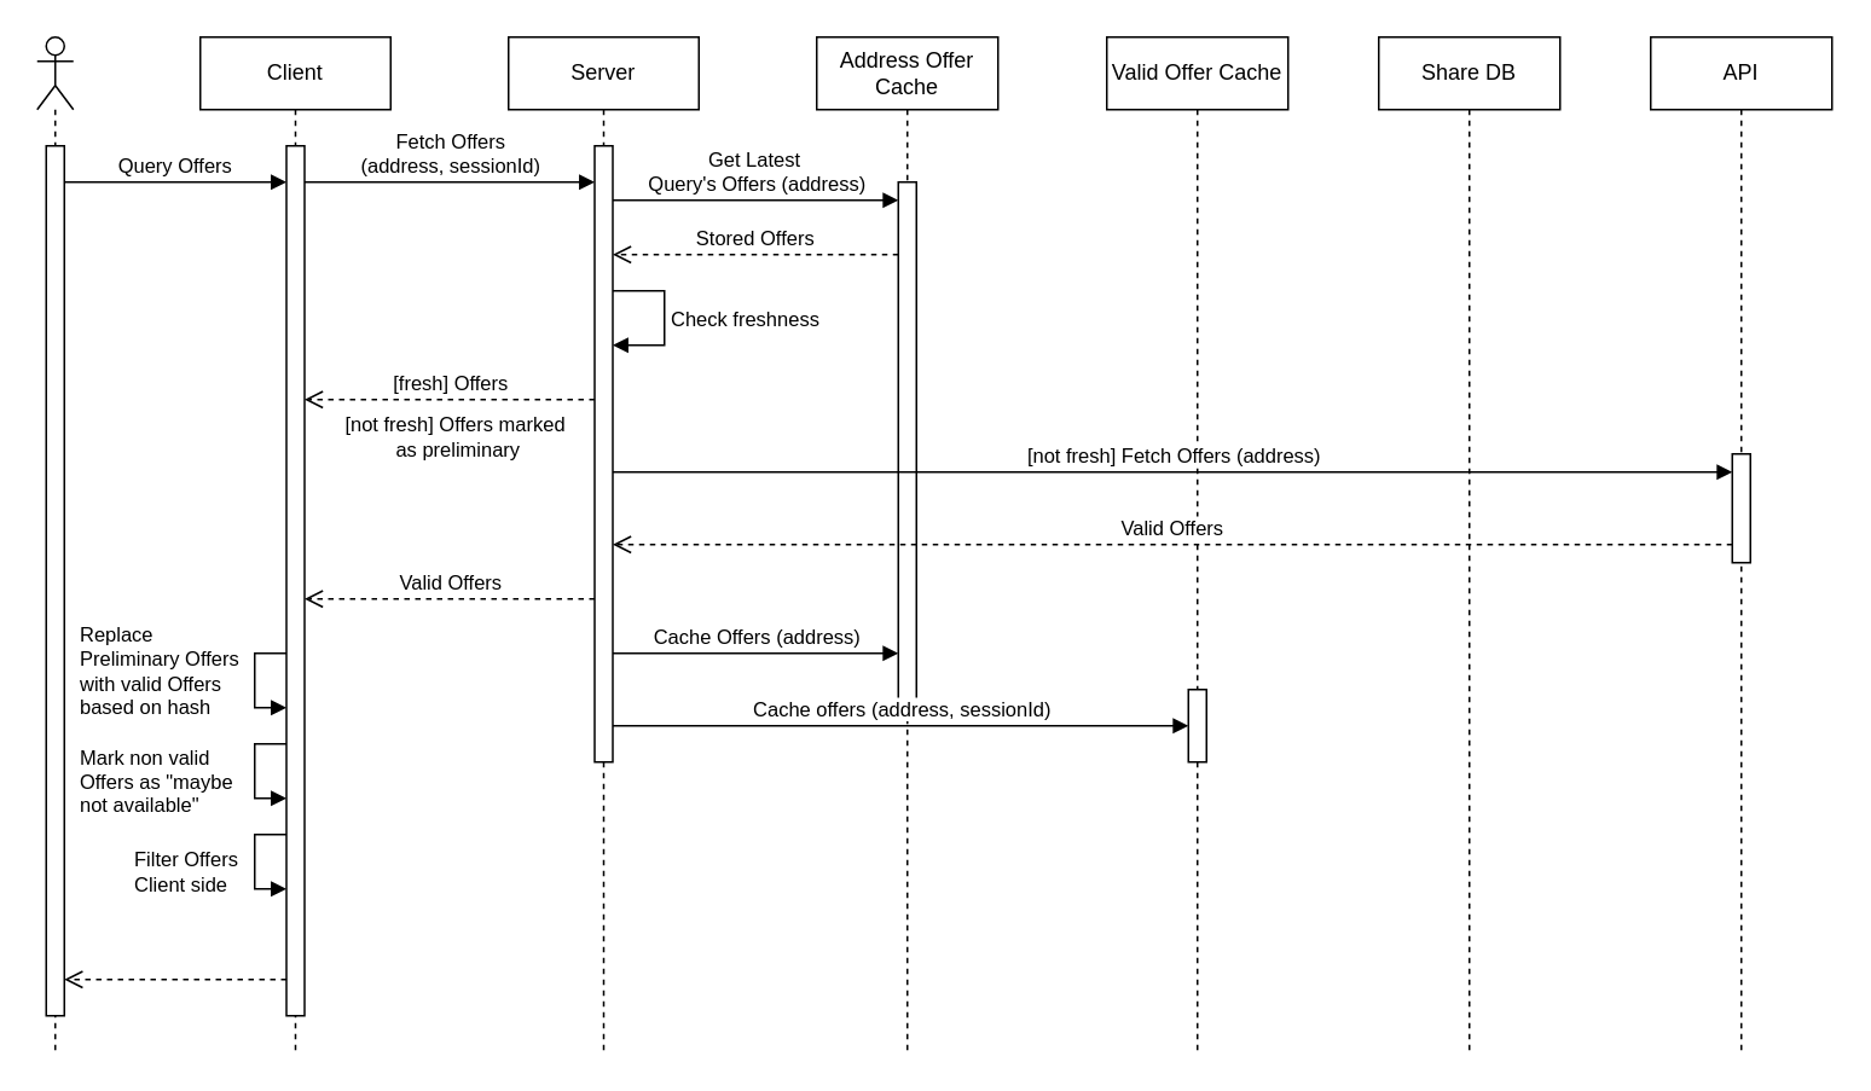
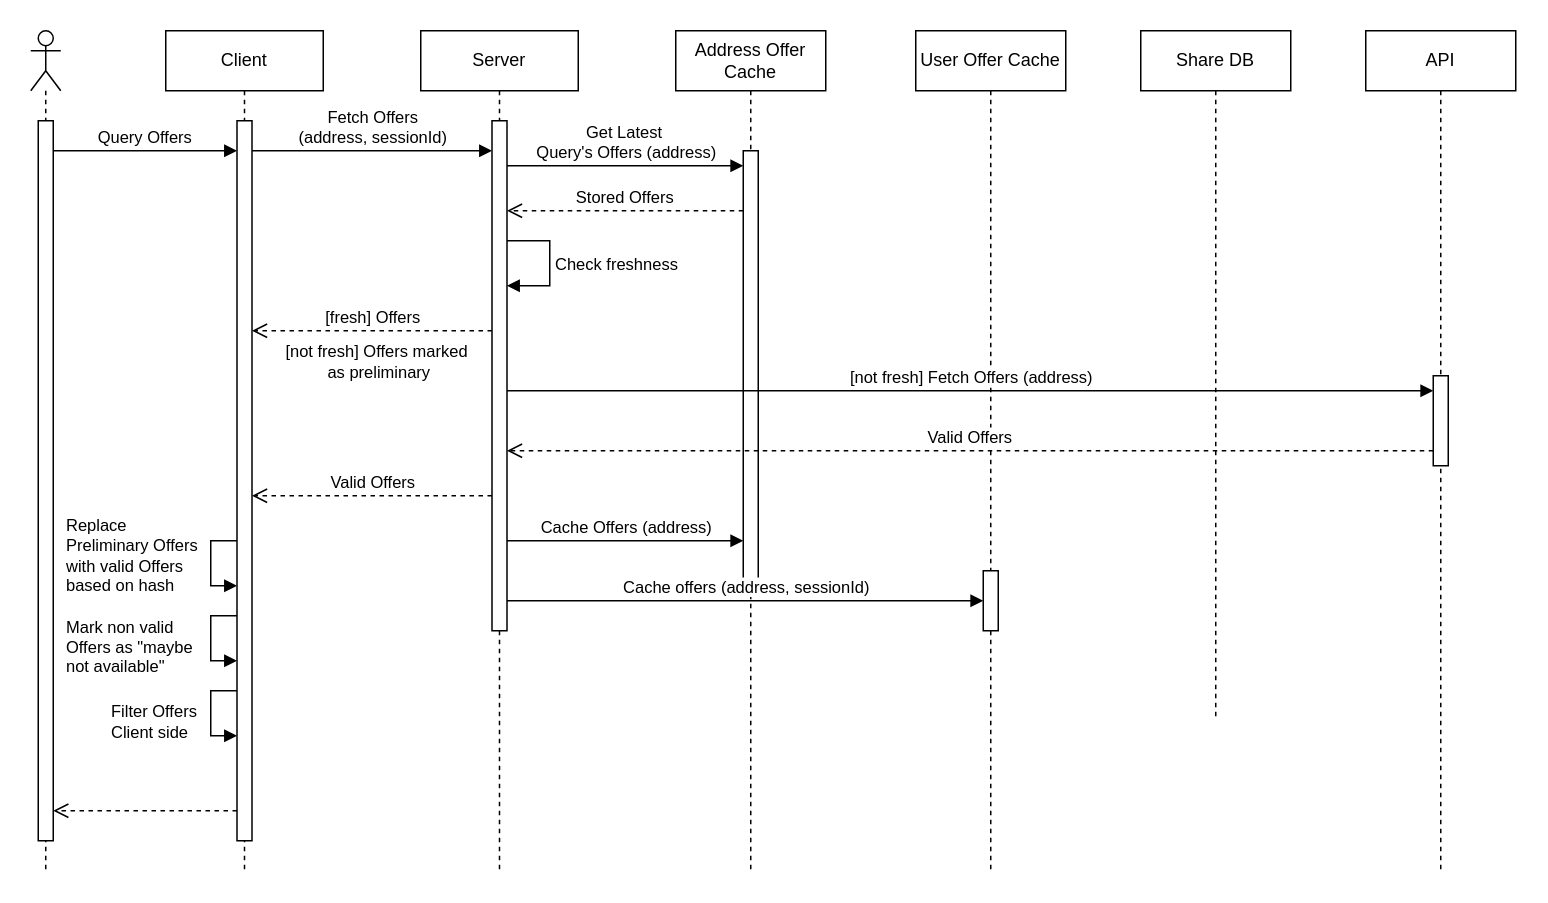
- <mxCell id="5" value="Valid Offer Cache" style="shape=umlLifeline;perimeter=lifelinePerimeter;whiteSpace=wrap;html=1;container=1;dropTarget=0;collapsible=0;recursiveResize=0;outlineConnect=0;portConstraint=eastwest;newEdgeStyle={&quot;curved&quot;:0,&quot;rounded&quot;:0};" parent="1" vertex="1"><mxGeometry x="610" y="20" width="100" height="560" as="geometry" /></mxCell>
+ <mxCell id="5" value="User Offer Cache" style="shape=umlLifeline;perimeter=lifelinePerimeter;whiteSpace=wrap;html=1;container=1;dropTarget=0;collapsible=0;recursiveResize=0;outlineConnect=0;portConstraint=eastwest;newEdgeStyle={&quot;curved&quot;:0,&quot;rounded&quot;:0};" parent="1" vertex="1"><mxGeometry x="610" y="20" width="100" height="560" as="geometry" /></mxCell>
- <mxCell id="4" value="Share DB" style="shape=umlLifeline;perimeter=lifelinePerimeter;whiteSpace=wrap;html=1;container=1;dropTarget=0;collapsible=0;recursiveResize=0;outlineConnect=0;portConstraint=eastwest;newEdgeStyle={&quot;curved&quot;:0,&quot;rounded&quot;:0};" parent="1" vertex="1"><mxGeometry x="760" y="20" width="100" height="560" as="geometry" /></mxCell>
+ <mxCell id="4" value="Share DB" style="shape=umlLifeline;perimeter=lifelinePerimeter;whiteSpace=wrap;html=1;container=1;dropTarget=0;collapsible=0;recursiveResize=0;outlineConnect=0;portConstraint=eastwest;newEdgeStyle={&quot;curved&quot;:0,&quot;rounded&quot;:0};" parent="1" vertex="1"><mxGeometry x="760" y="20" width="100" height="460" as="geometry" /></mxCell>
